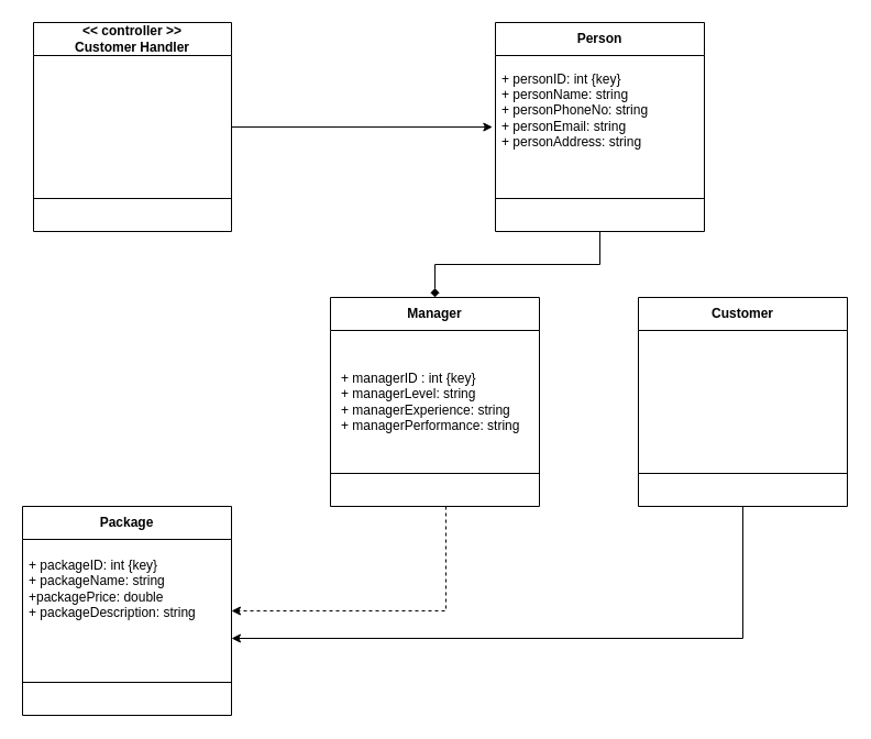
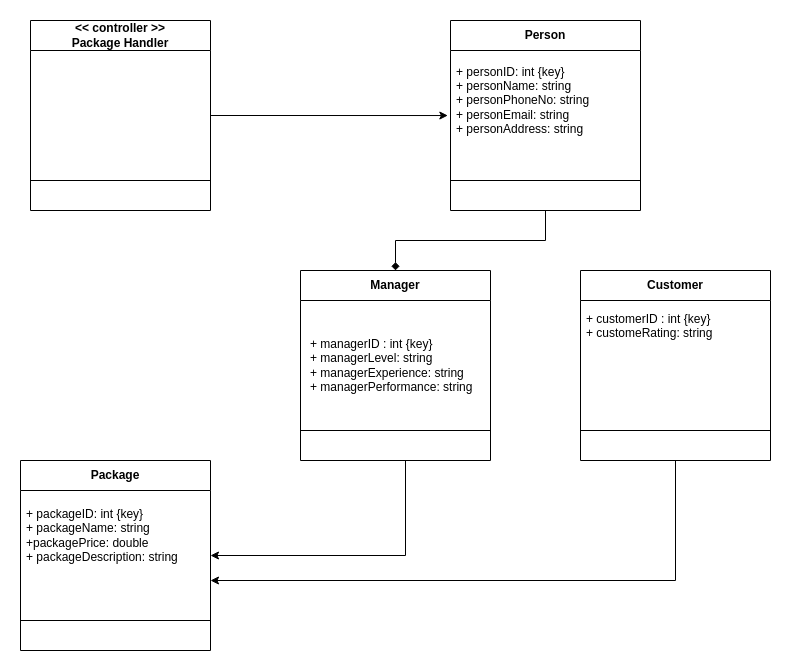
- <mxCell id="3" value="&amp;lt;&amp;lt; controller &amp;gt;&amp;gt;&lt;div&gt;Customer Handler&lt;/div&gt;" style="swimlane;whiteSpace=wrap;html=1;startSize=30;" parent="1" vertex="1"><mxGeometry x="30" y="20" width="180" height="190" as="geometry"><mxRectangle x="50" y="-260" width="140" height="30" as="alternateBounds" /></mxGeometry></mxCell>
+ <mxCell id="3" value="&amp;lt;&amp;lt; controller &amp;gt;&amp;gt;&lt;div&gt;Package Handler&lt;/div&gt;" style="swimlane;whiteSpace=wrap;html=1;startSize=30;" parent="1" vertex="1"><mxGeometry x="30" y="20" width="180" height="190" as="geometry"><mxRectangle x="50" y="-260" width="140" height="30" as="alternateBounds" /></mxGeometry></mxCell>
+ <mxCell id="18" value="+ customerID : int {key}&lt;div&gt;+ customeRating: string&lt;/div&gt;&lt;div&gt;&lt;br&gt;&lt;/div&gt;&lt;div&gt;&lt;br&gt;&lt;/div&gt;" style="text;strokeColor=none;fillColor=none;align=left;verticalAlign=middle;spacingLeft=4;spacingRight=4;overflow=hidden;points=[[0,0.5],[1,0.5]];portConstraint=eastwest;rotatable=0;whiteSpace=wrap;html=1;" vertex="1" parent="17"><mxGeometry y="30" width="190" height="80" as="geometry" /></mxCell>
- <mxCell id="8" style="edgeStyle=orthogonalEdgeStyle;rounded=0;orthogonalLoop=1;jettySize=auto;html=1;entryX=1;entryY=0.5;entryDx=0;entryDy=0;dashed=1;" parent="1" source="9" target="12" edge="1"><mxGeometry relative="1" as="geometry"><Array as="points"><mxPoint x="405" y="555" /></Array></mxGeometry></mxCell>
+ <mxCell id="8" style="edgeStyle=orthogonalEdgeStyle;rounded=0;orthogonalLoop=1;jettySize=auto;html=1;entryX=1;entryY=0.5;entryDx=0;entryDy=0;" parent="1" source="9" target="12" edge="1"><mxGeometry relative="1" as="geometry"><Array as="points"><mxPoint x="405" y="555" /></Array></mxGeometry></mxCell>
